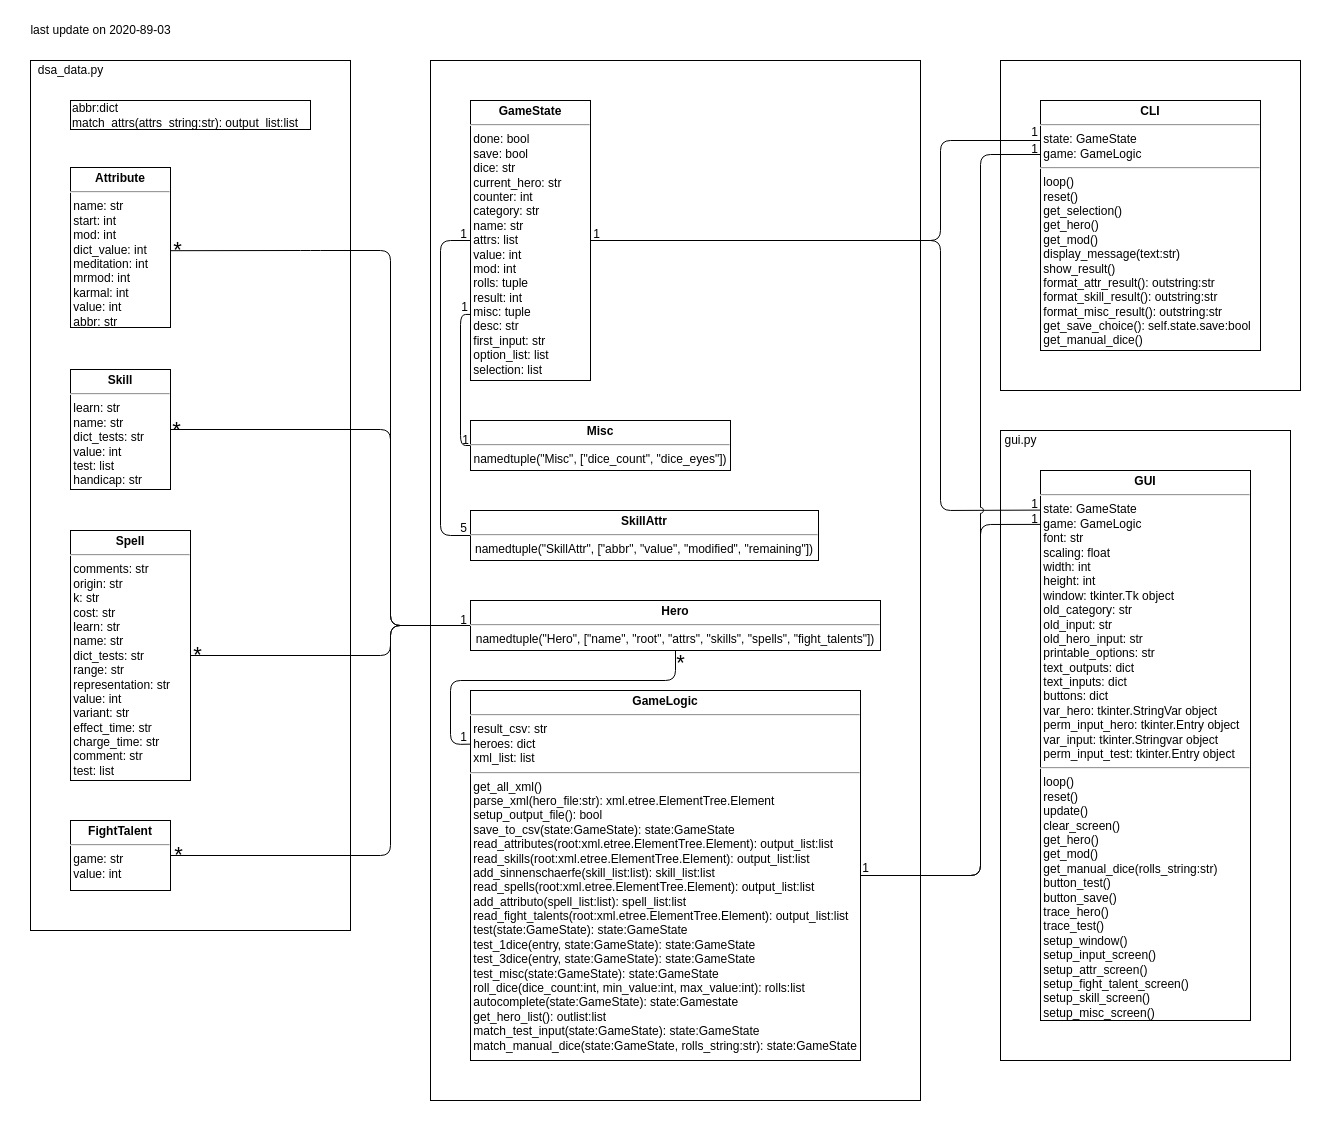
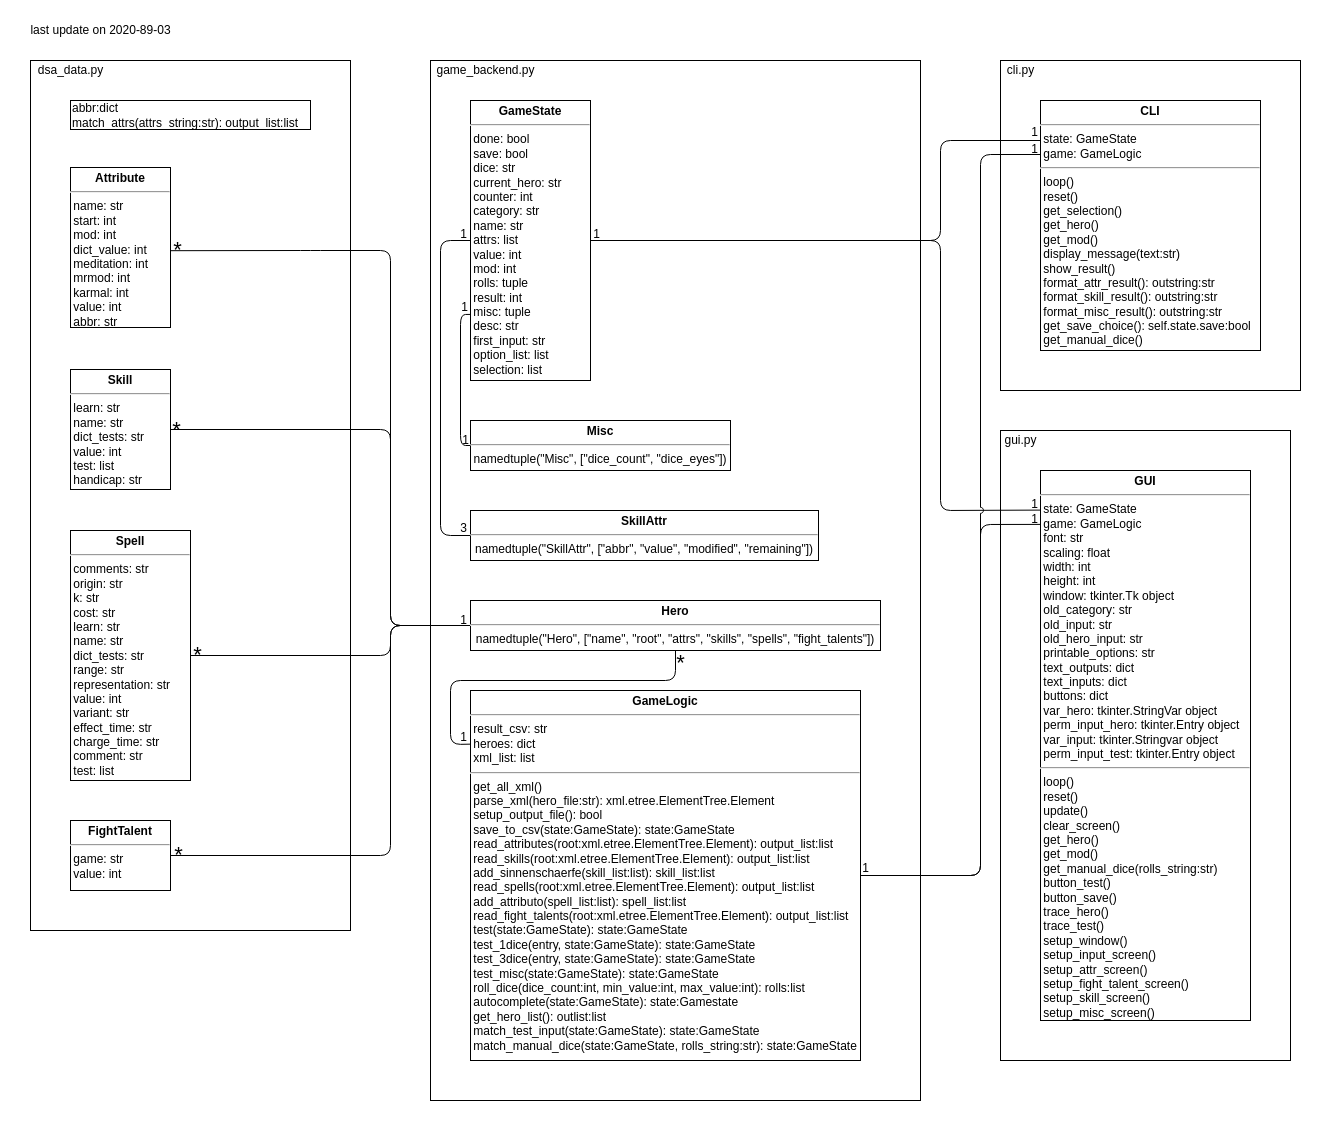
+ <mxCell id="3" value="&lt;div&gt;game_backend.py&lt;/div&gt;" style="text;html=1;align=center;verticalAlign=middle;resizable=0;points=[];autosize=1;" parent="1" vertex="1"><mxGeometry x="430" y="60" width="110" height="20" as="geometry" /></mxCell>
+ <mxCell id="14" value="cli.py" style="text;html=1;align=center;verticalAlign=middle;resizable=0;points=[];autosize=1;" parent="1" vertex="1"><mxGeometry x="1000" y="60" width="40" height="20" as="geometry" /></mxCell>
- <mxCell id="35" value="5" style="text;html=1;align=center;verticalAlign=middle;resizable=0;points=[];autosize=1;" parent="1" vertex="1"><mxGeometry x="453" y="518" width="20" height="20" as="geometry" /></mxCell>
+ <mxCell id="35" value="3" style="text;html=1;align=center;verticalAlign=middle;resizable=0;points=[];autosize=1;" parent="1" vertex="1"><mxGeometry x="453" y="518" width="20" height="20" as="geometry" /></mxCell>
